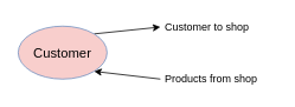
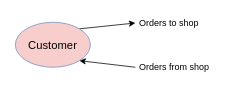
- <mxCell id="5" value="&amp;nbsp;Customer to shop" style="text;html=1;strokeColor=none;fillColor=none;align=left;verticalAlign=middle;whiteSpace=wrap;rounded=0;" vertex="1" parent="1"><mxGeometry x="180" y="20" width="130" height="20" as="geometry" /></mxCell>
+ <mxCell id="5" value="&amp;nbsp;Orders to shop" style="text;html=1;strokeColor=none;fillColor=none;align=left;verticalAlign=middle;whiteSpace=wrap;rounded=0;" vertex="1" parent="1"><mxGeometry x="180" y="20" width="130" height="20" as="geometry" /></mxCell>
- <mxCell id="6" value="&amp;nbsp;Products from shop" style="text;html=1;strokeColor=none;fillColor=none;align=left;verticalAlign=middle;whiteSpace=wrap;rounded=0;" vertex="1" parent="1"><mxGeometry x="180" y="79" width="130" height="20" as="geometry" /></mxCell>
+ <mxCell id="6" value="&amp;nbsp;Orders from shop" style="text;html=1;strokeColor=none;fillColor=none;align=left;verticalAlign=middle;whiteSpace=wrap;rounded=0;" vertex="1" parent="1"><mxGeometry x="180" y="79" width="130" height="20" as="geometry" /></mxCell>
